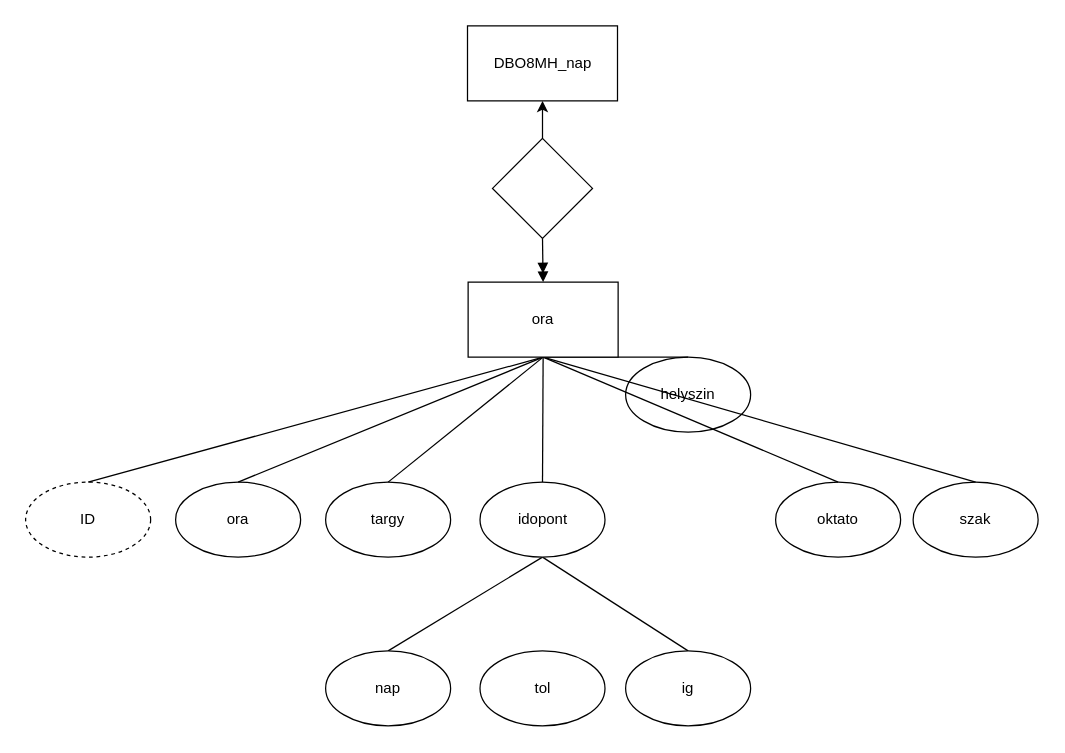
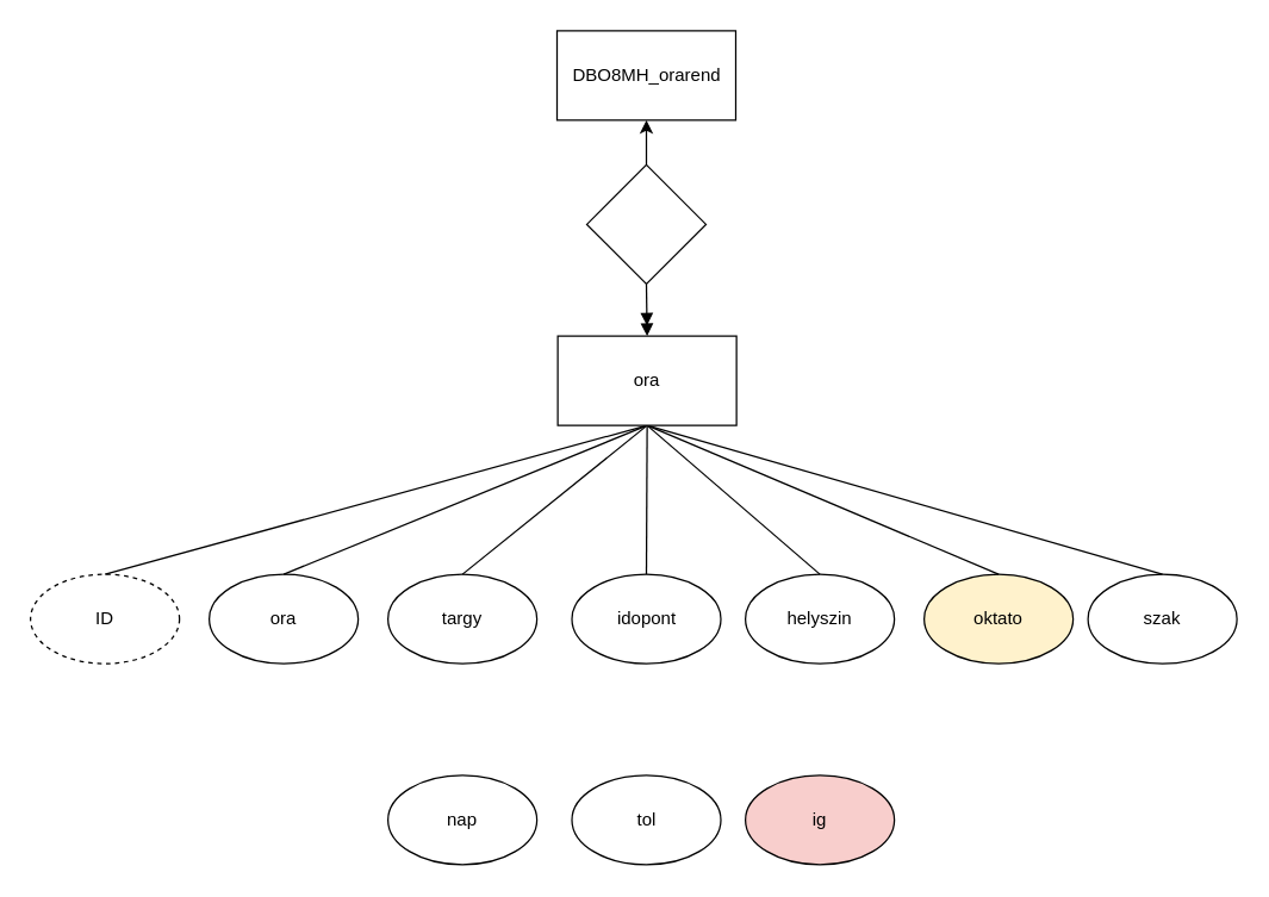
- <mxCell id="2" value="DBO8MH_nap" style="rounded=0;whiteSpace=wrap;html=1;" vertex="1" parent="1"><mxGeometry x="373.5" y="20" width="120" height="60" as="geometry" /></mxCell>
+ <mxCell id="2" value="DBO8MH_orarend" style="rounded=0;whiteSpace=wrap;html=1;" vertex="1" parent="1"><mxGeometry x="373.5" y="20" width="120" height="60" as="geometry" /></mxCell>
- <mxCell id="9" value="helyszin" style="ellipse;whiteSpace=wrap;html=1;" vertex="1" parent="1"><mxGeometry x="500" y="285" width="100" height="60" as="geometry" /></mxCell>
+ <mxCell id="9" value="helyszin" style="ellipse;whiteSpace=wrap;html=1;" vertex="1" parent="1"><mxGeometry x="500" y="385" width="100" height="60" as="geometry" /></mxCell>
- <mxCell id="10" value="oktato" style="ellipse;whiteSpace=wrap;html=1;" vertex="1" parent="1"><mxGeometry x="620" y="385" width="100" height="60" as="geometry" /></mxCell>
+ <mxCell id="10" value="oktato" style="ellipse;whiteSpace=wrap;html=1;fillColor=#fff2cc;" vertex="1" parent="1"><mxGeometry x="620" y="385" width="100" height="60" as="geometry" /></mxCell>
- <mxCell id="6" style="edgeStyle=none;rounded=0;orthogonalLoop=1;jettySize=auto;html=1;exitX=0.5;exitY=1;exitDx=0;exitDy=0;entryX=0.5;entryY=0;entryDx=0;entryDy=0;endArrow=none;endFill=0;" edge="1" parent="1" source="8" target="23"><mxGeometry relative="1" as="geometry" /></mxCell>
- <mxCell id="7" style="edgeStyle=none;rounded=0;orthogonalLoop=1;jettySize=auto;html=1;exitX=0.5;exitY=1;exitDx=0;exitDy=0;entryX=0.5;entryY=0;entryDx=0;entryDy=0;endArrow=none;endFill=0;" edge="1" parent="1" source="8" target="25"><mxGeometry relative="1" as="geometry" /></mxCell>
- <mxCell id="25" value="ig" style="ellipse;whiteSpace=wrap;html=1;" vertex="1" parent="1"><mxGeometry x="500" y="520" width="100" height="60" as="geometry" /></mxCell>
+ <mxCell id="25" value="ig" style="ellipse;whiteSpace=wrap;html=1;fillColor=#f8cecc;" vertex="1" parent="1"><mxGeometry x="500" y="520" width="100" height="60" as="geometry" /></mxCell>
